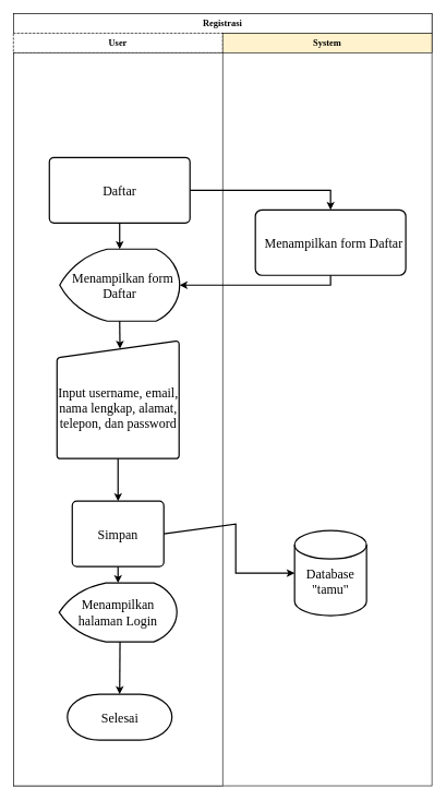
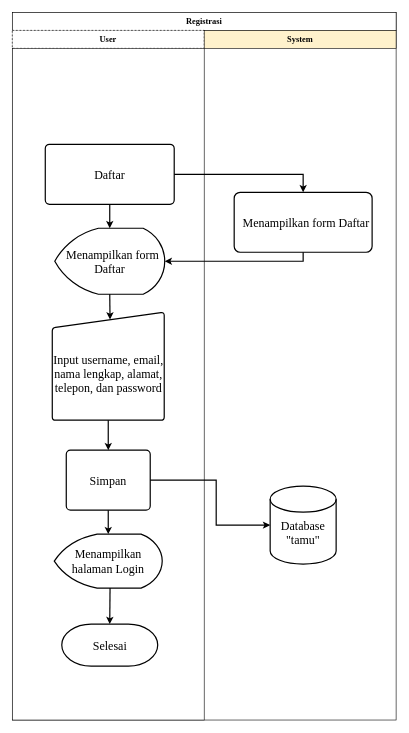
- <mxCell id="11" value="Simpan" style="rounded=1;whiteSpace=wrap;html=1;absoluteArcSize=1;arcSize=14;strokeWidth=2;fontFamily=Times New Roman;fontSize=20;" parent="1" vertex="1"><mxGeometry x="110" y="765" width="140" height="100" as="geometry" /></mxCell>
+ <mxCell id="11" value="Simpan" style="rounded=1;whiteSpace=wrap;html=1;absoluteArcSize=1;arcSize=14;strokeWidth=2;fontFamily=Times New Roman;fontSize=20;" parent="1" vertex="1"><mxGeometry x="110" y="750" width="140" height="100" as="geometry" /></mxCell>
- <mxCell id="14" value="Selesai" style="strokeWidth=2;html=1;shape=mxgraph.flowchart.terminator;whiteSpace=wrap;fontFamily=Times New Roman;fontSize=20;" parent="1" vertex="1"><mxGeometry x="102.5" y="1060" width="160" height="70" as="geometry" /></mxCell>
+ <mxCell id="14" value="Selesai" style="strokeWidth=2;html=1;shape=mxgraph.flowchart.terminator;whiteSpace=wrap;fontFamily=Times New Roman;fontSize=20;" parent="1" vertex="1"><mxGeometry x="102.5" y="1040" width="160" height="70" as="geometry" /></mxCell>
